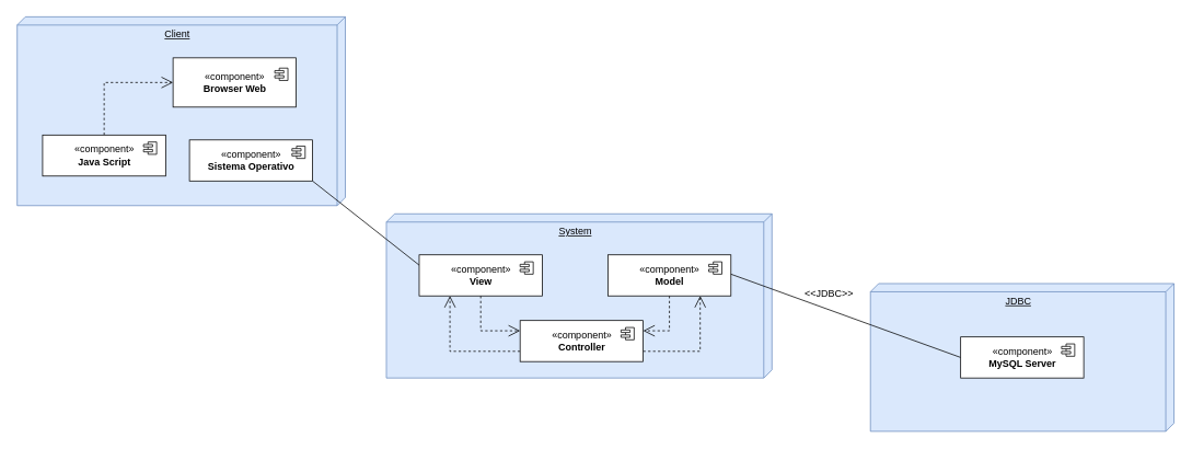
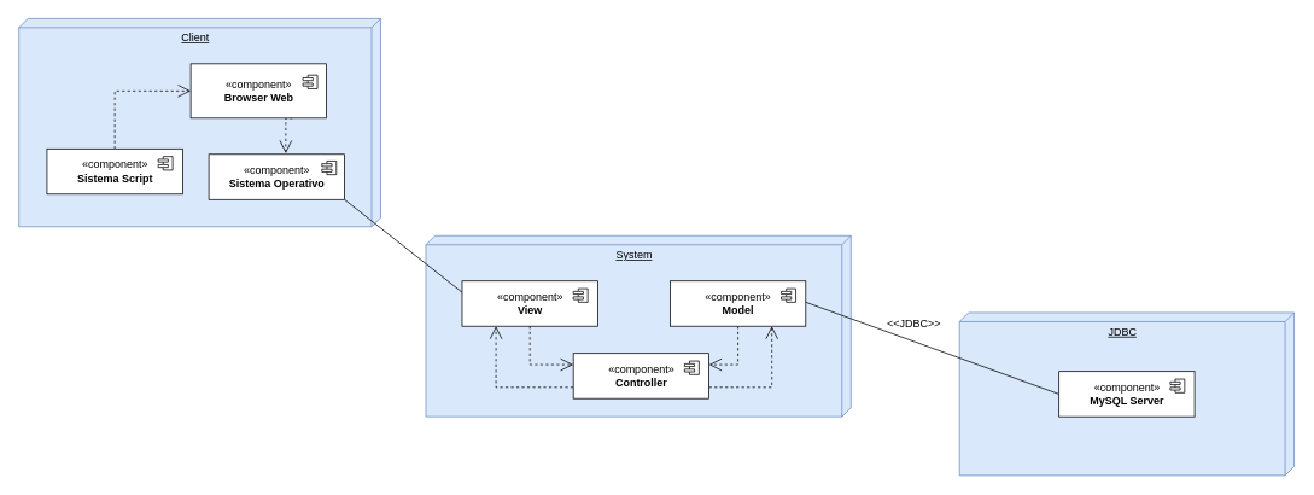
+ <mxCell id="5" style="edgeStyle=orthogonalEdgeStyle;rounded=0;orthogonalLoop=1;jettySize=auto;html=1;exitX=0.75;exitY=1;exitDx=0;exitDy=0;entryX=0.567;entryY=-0.02;entryDx=0;entryDy=0;entryPerimeter=0;dashed=1;endArrow=open;endFill=0;endSize=12;" parent="1" source="6" target="8" edge="1"><mxGeometry relative="1" as="geometry" /></mxCell>
- <mxCell id="11" value="«component»&lt;br&gt;&lt;b&gt;Java Script&lt;/b&gt;" style="html=1;" parent="1" vertex="1"><mxGeometry x="51" y="164" width="150" height="50" as="geometry" /></mxCell>
+ <mxCell id="11" value="«component»&lt;br&gt;&lt;b&gt;Sistema Script&lt;/b&gt;" style="html=1;" parent="1" vertex="1"><mxGeometry x="51" y="164" width="150" height="50" as="geometry" /></mxCell>
